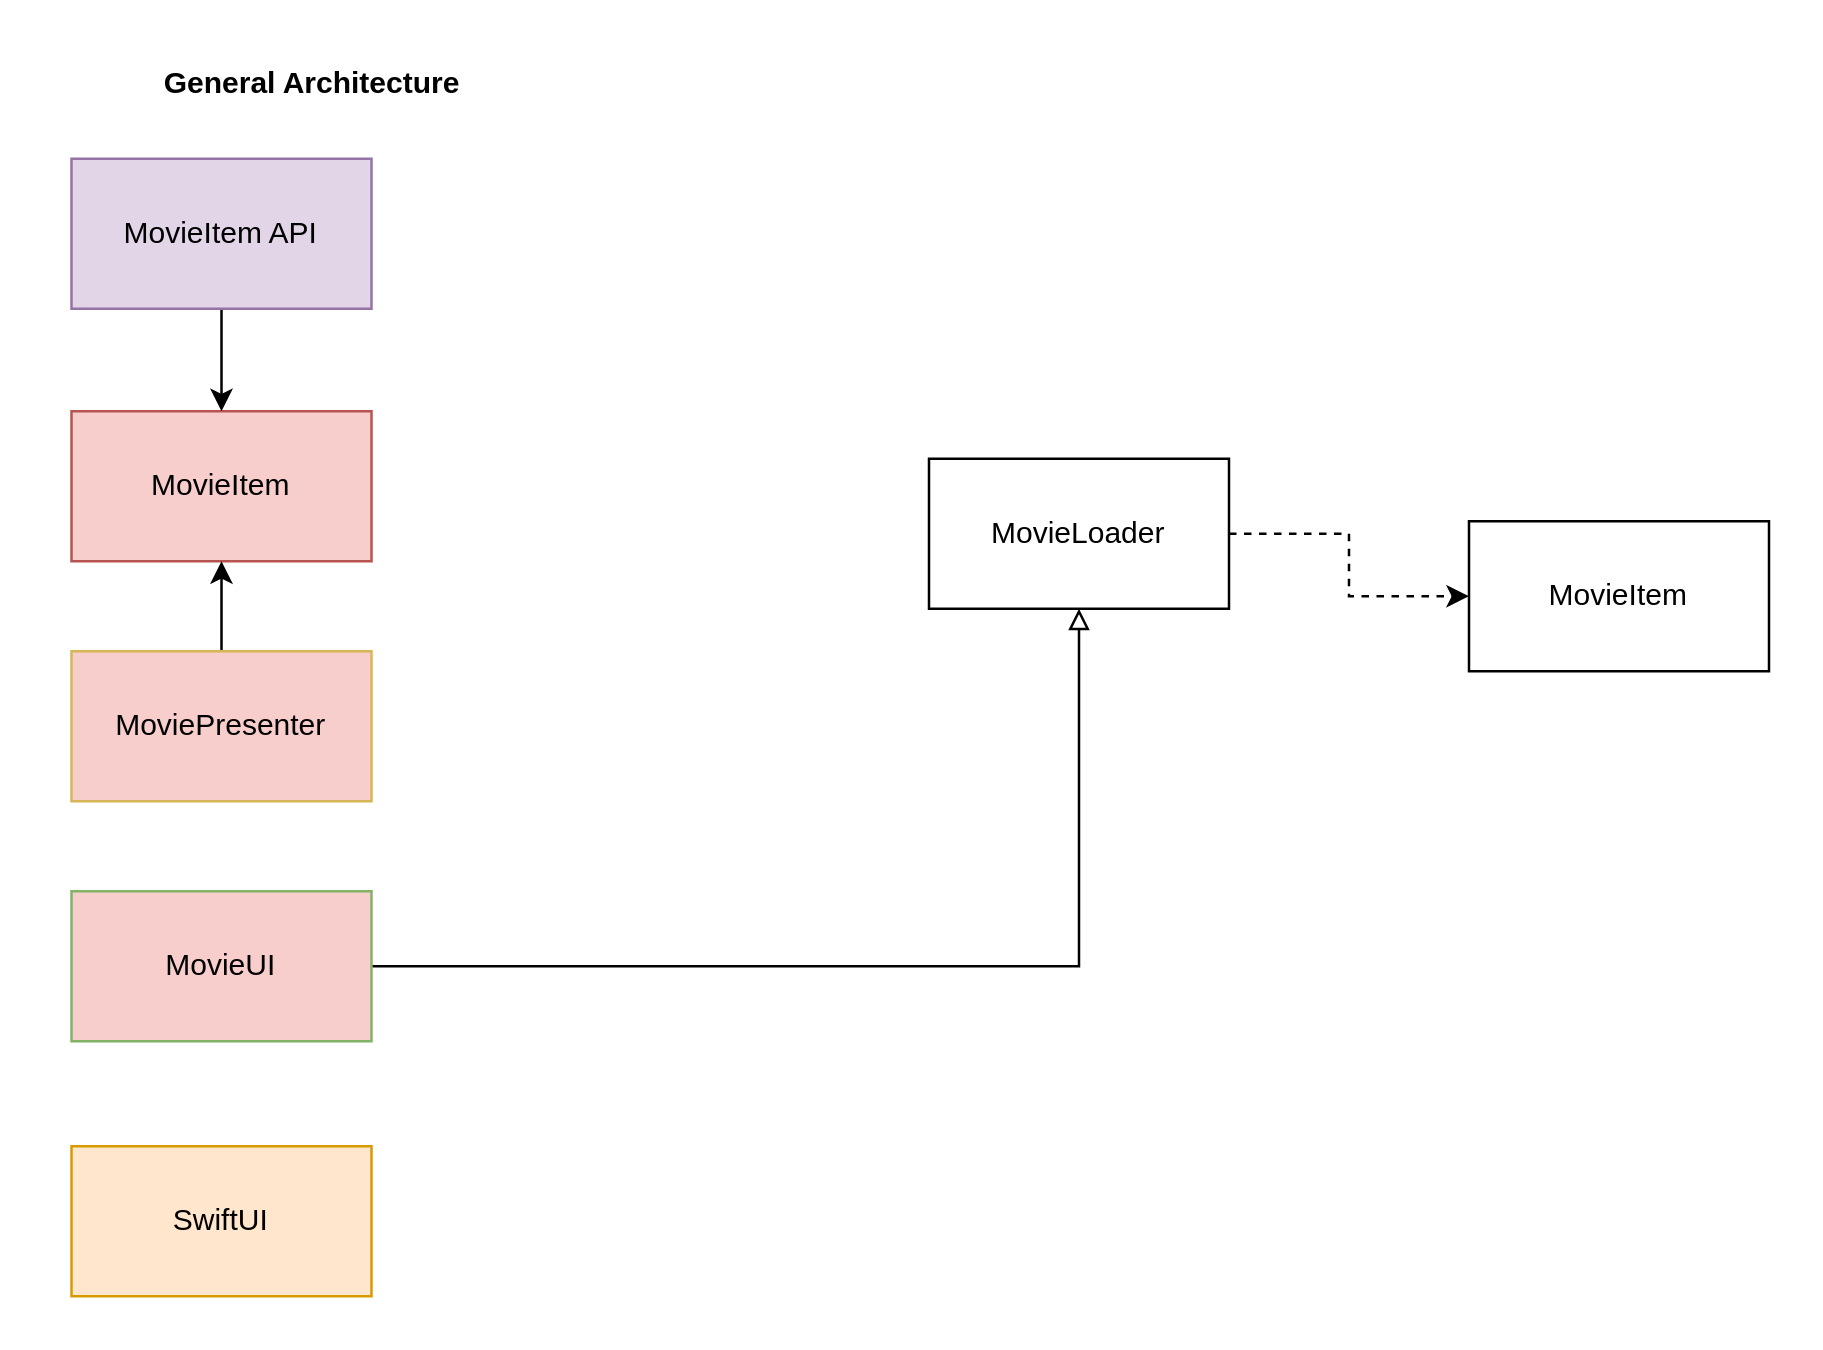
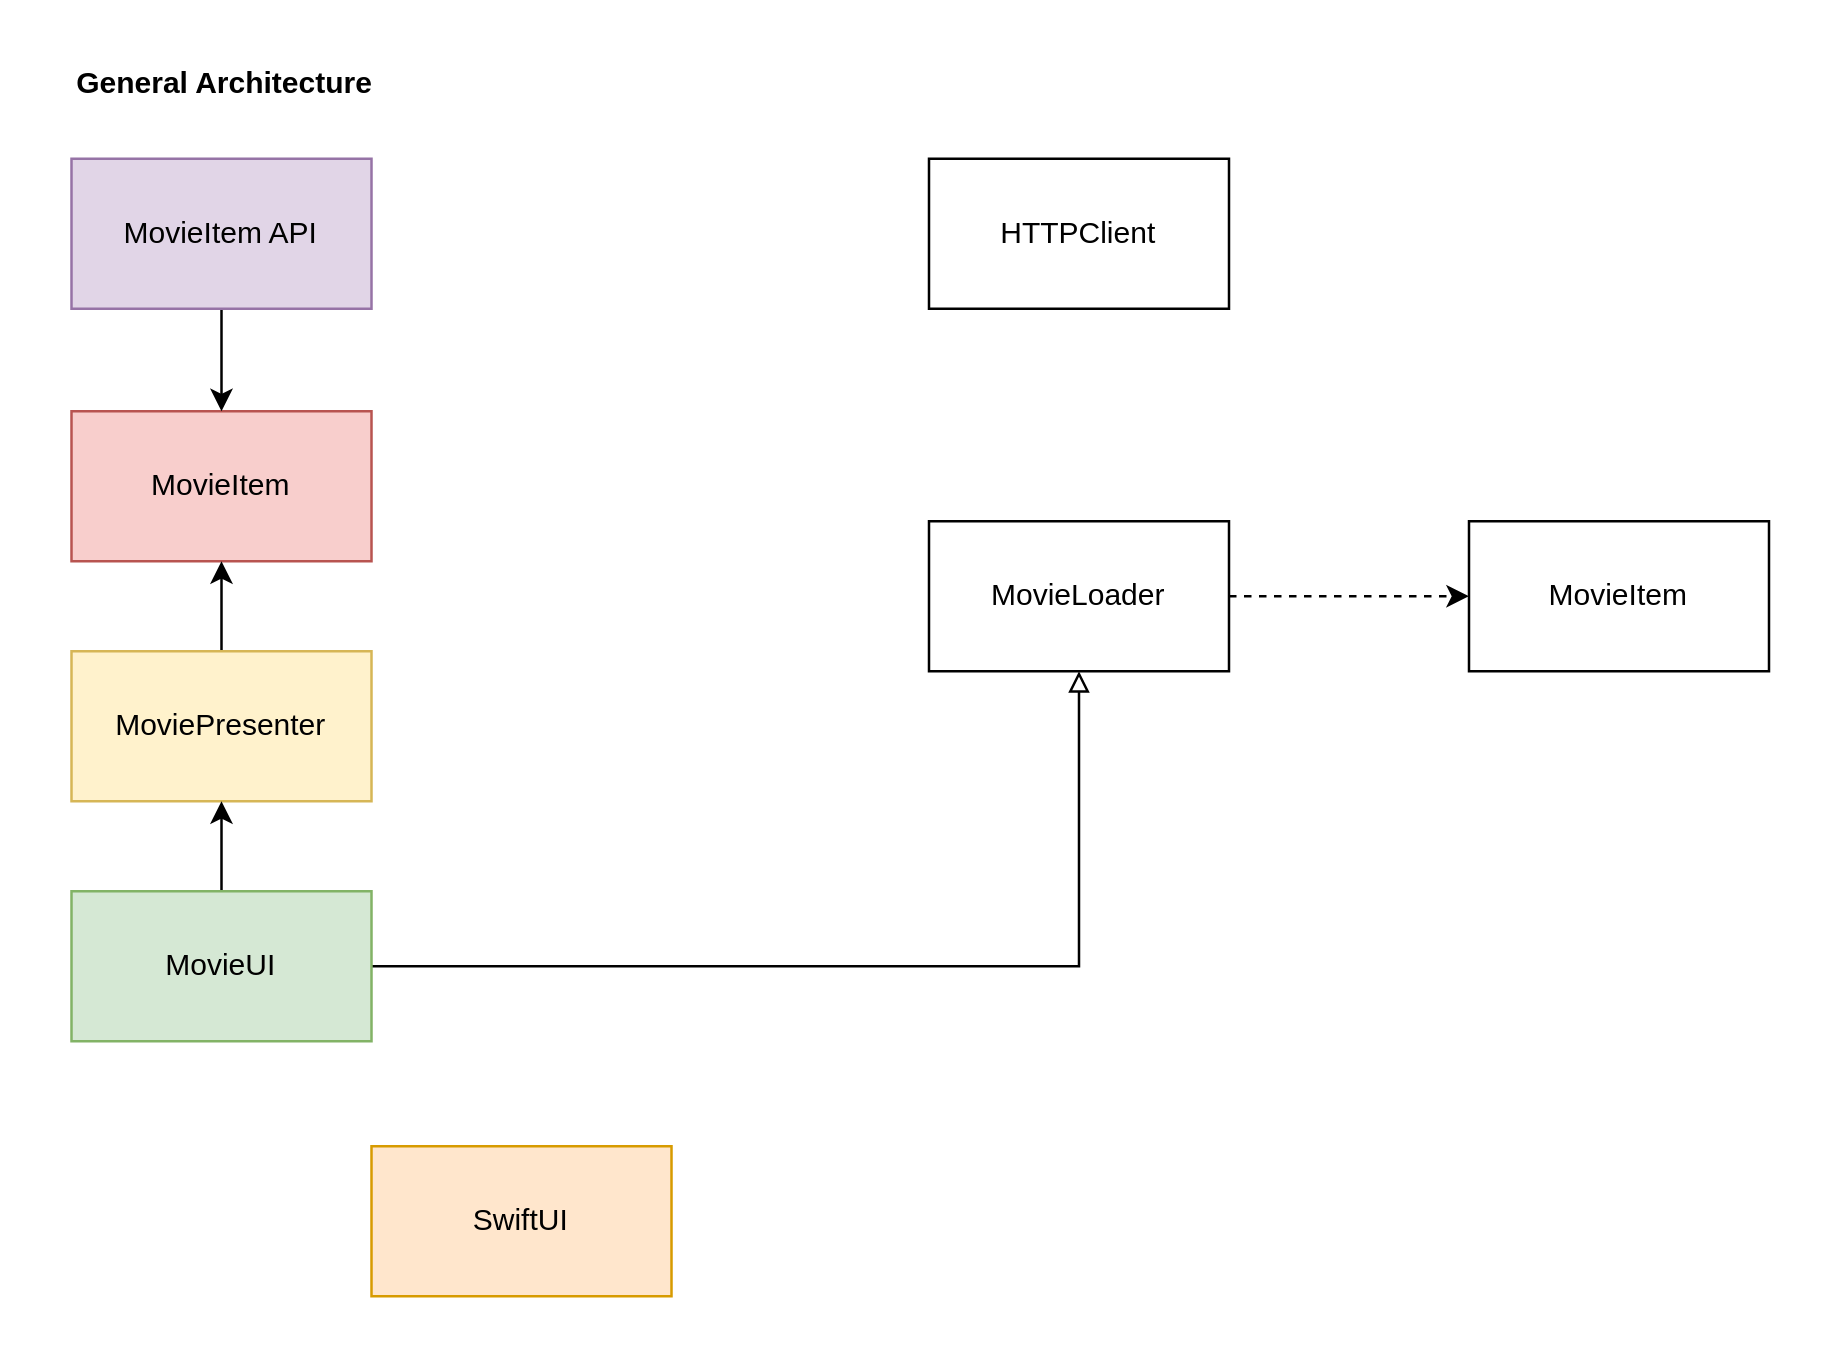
- <mxCell id="15" value="&lt;b&gt;General Architecture&lt;/b&gt;" style="text;html=1;align=center;verticalAlign=middle;resizable=0;points=[];autosize=1;strokeColor=none;fillColor=none;" vertex="1" parent="1"><mxGeometry x="55.5" y="20" width="136" height="26" as="geometry" /></mxCell>
+ <mxCell id="15" value="&lt;b&gt;General Architecture&lt;/b&gt;" style="text;html=1;align=center;verticalAlign=middle;resizable=0;points=[];autosize=1;strokeColor=none;fillColor=none;" vertex="1" parent="1"><mxGeometry x="20.5" y="20" width="136" height="26" as="geometry" /></mxCell>
+ <mxCell id="5" value="HTTPClient" style="whiteSpace=wrap;html=1;rounded=0;" vertex="1" parent="1"><mxGeometry x="371" y="63" width="120" height="60" as="geometry" /></mxCell>
- <mxCell id="4" value="MovieLoader" style="whiteSpace=wrap;html=1;rounded=0;" vertex="1" parent="1"><mxGeometry x="371" y="183" width="120" height="60" as="geometry" /></mxCell>
+ <mxCell id="4" value="MovieLoader" style="whiteSpace=wrap;html=1;rounded=0;" vertex="1" parent="1"><mxGeometry x="371" y="208" width="120" height="60" as="geometry" /></mxCell>
- <mxCell id="8" value="MoviePresenter" style="whiteSpace=wrap;html=1;rounded=0;fillColor=#f8cecc;strokeColor=#d6b656;" vertex="1" parent="1"><mxGeometry x="28" y="260" width="120" height="60" as="geometry" /></mxCell>
+ <mxCell id="8" value="MoviePresenter" style="whiteSpace=wrap;html=1;rounded=0;fillColor=#fff2cc;strokeColor=#d6b656;" vertex="1" parent="1"><mxGeometry x="28" y="260" width="120" height="60" as="geometry" /></mxCell>
+ <mxCell id="10" style="edgeStyle=orthogonalEdgeStyle;rounded=0;orthogonalLoop=1;jettySize=auto;html=1;entryX=0.5;entryY=1;entryDx=0;entryDy=0;endArrow=classic;endFill=1;" edge="1" parent="1" source="11" target="8"><mxGeometry relative="1" as="geometry" /></mxCell>
- <mxCell id="11" value="MovieUI" style="whiteSpace=wrap;html=1;rounded=0;fillColor=#f8cecc;strokeColor=#82b366;" vertex="1" parent="1"><mxGeometry x="28" y="356" width="120" height="60" as="geometry" /></mxCell>
+ <mxCell id="11" value="MovieUI" style="whiteSpace=wrap;html=1;rounded=0;fillColor=#d5e8d4;strokeColor=#82b366;" vertex="1" parent="1"><mxGeometry x="28" y="356" width="120" height="60" as="geometry" /></mxCell>
- <mxCell id="12" value="SwiftUI" style="whiteSpace=wrap;html=1;rounded=0;fillColor=#ffe6cc;strokeColor=#d79b00;" vertex="1" parent="1"><mxGeometry x="28" y="458" width="120" height="60" as="geometry" /></mxCell>
+ <mxCell id="12" value="SwiftUI" style="whiteSpace=wrap;html=1;rounded=0;fillColor=#ffe6cc;strokeColor=#d79b00;" vertex="1" parent="1"><mxGeometry x="148" y="458" width="120" height="60" as="geometry" /></mxCell>
